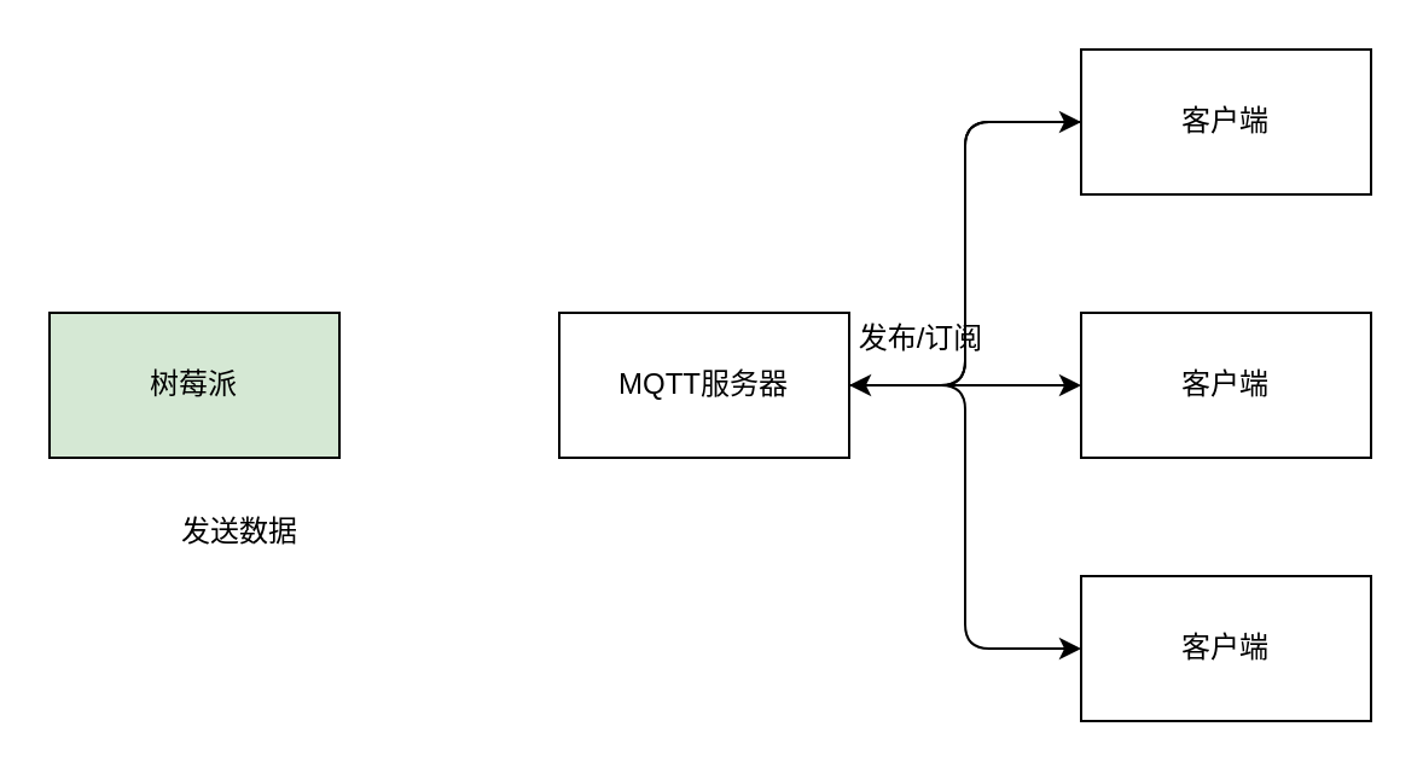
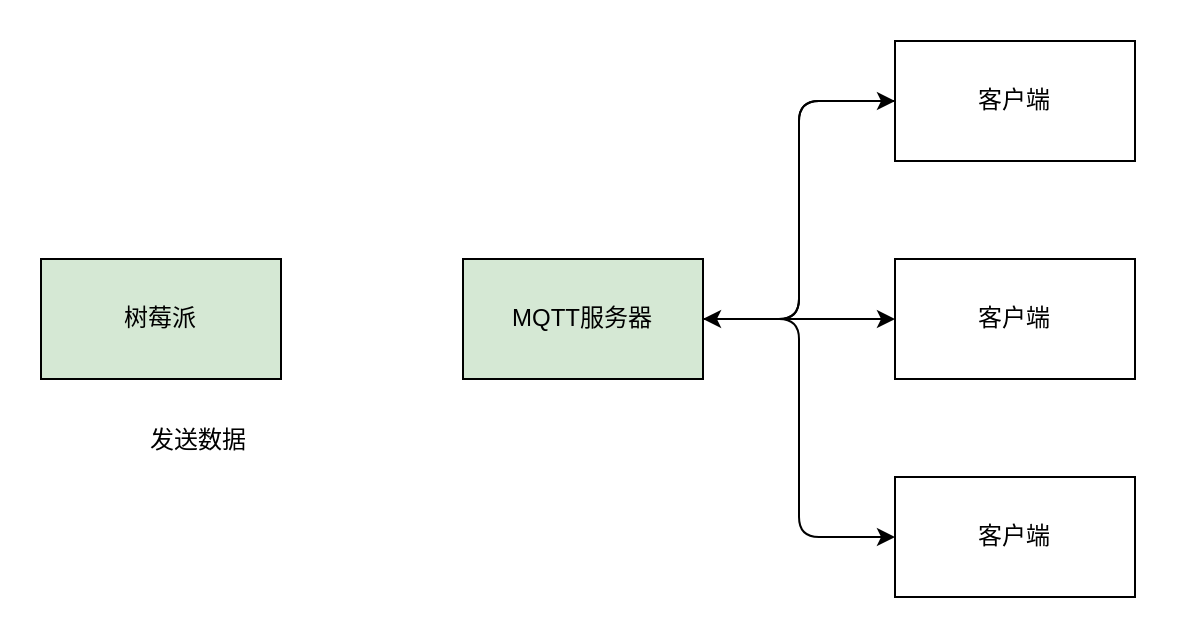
- <mxCell id="12" value="发布/订阅" style="text;html=1;strokeColor=none;fillColor=none;align=center;verticalAlign=middle;whiteSpace=wrap;rounded=0;" vertex="1" parent="1"><mxGeometry x="351" y="125" width="60" height="30" as="geometry" /></mxCell>
- <mxCell id="6" value="MQTT服务器" style="rounded=0;whiteSpace=wrap;html=1;" vertex="1" parent="1"><mxGeometry x="231" y="129" width="120" height="60" as="geometry" /></mxCell>
+ <mxCell id="6" value="MQTT服务器" style="rounded=0;whiteSpace=wrap;html=1;fillColor=#d5e8d4;" vertex="1" parent="1"><mxGeometry x="231" y="129" width="120" height="60" as="geometry" /></mxCell>
